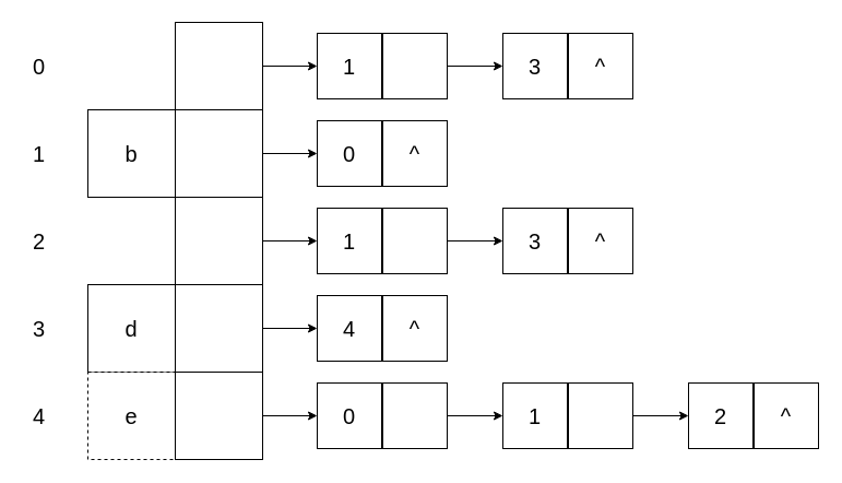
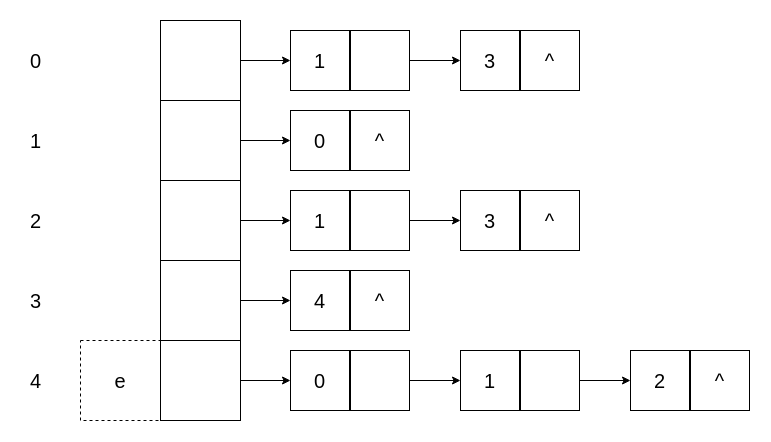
- <mxCell id="5" value="b" style="whiteSpace=wrap;html=1;aspect=fixed;movable=1;resizable=1;rotatable=1;deletable=1;editable=1;connectable=1;fontSize=20;" vertex="1" parent="4"><mxGeometry width="80" height="80" as="geometry" /></mxCell>
- <mxCell id="10" value="d" style="whiteSpace=wrap;html=1;aspect=fixed;movable=1;resizable=1;rotatable=1;deletable=1;editable=1;connectable=1;fontSize=20;" vertex="1" parent="9"><mxGeometry width="80" height="80" as="geometry" /></mxCell>
